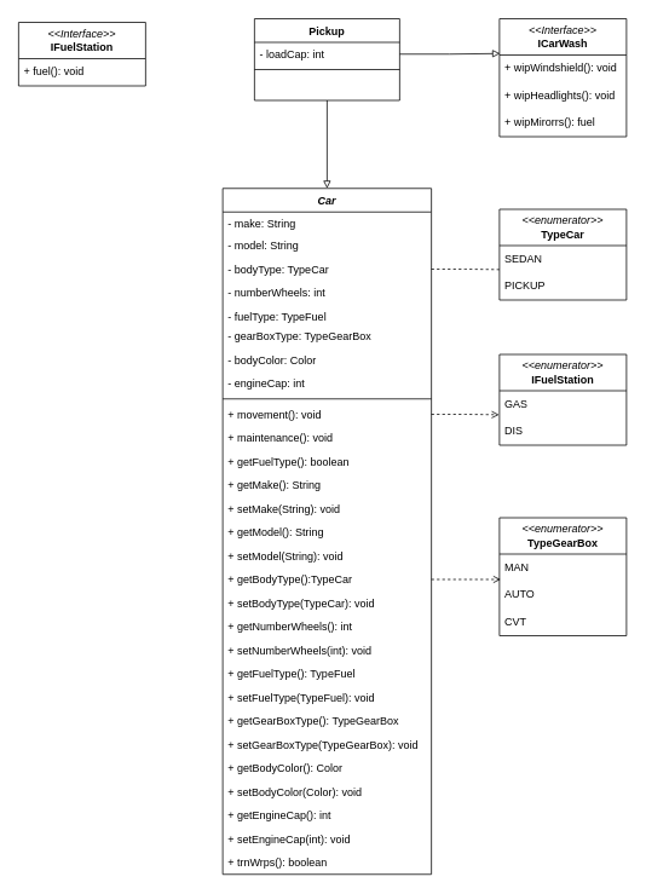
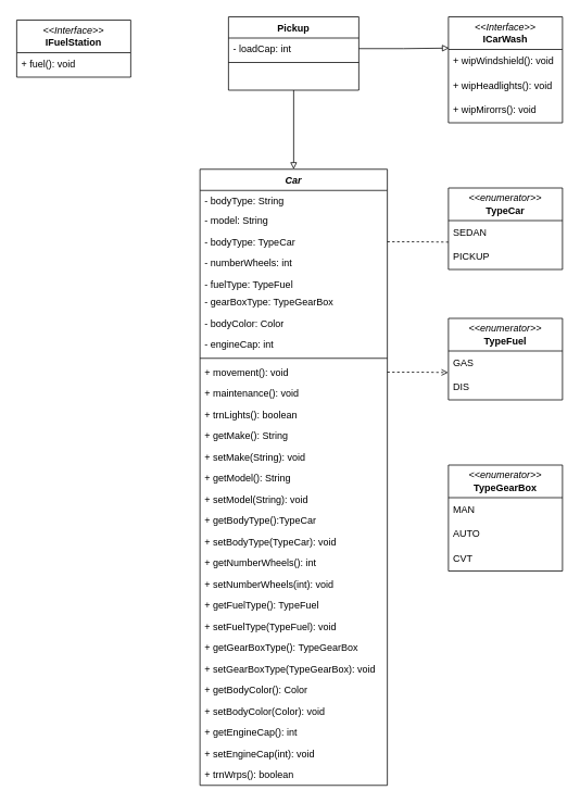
- <mxCell id="39" value="+ wipMirorrs(): fuel" style="text;strokeColor=none;fillColor=none;align=left;verticalAlign=middle;spacingLeft=4;spacingRight=4;overflow=hidden;points=[[0,0.5],[1,0.5]];portConstraint=eastwest;rotatable=0;whiteSpace=wrap;html=1;" vertex="1" parent="36"><mxGeometry y="100" width="140" height="30" as="geometry" /></mxCell>
+ <mxCell id="39" value="+ wipMirorrs(): void" style="text;strokeColor=none;fillColor=none;align=left;verticalAlign=middle;spacingLeft=4;spacingRight=4;overflow=hidden;points=[[0,0.5],[1,0.5]];portConstraint=eastwest;rotatable=0;whiteSpace=wrap;html=1;" vertex="1" parent="36"><mxGeometry y="100" width="140" height="30" as="geometry" /></mxCell>
- <mxCell id="7" value="- make: String" style="text;align=left;verticalAlign=top;spacingLeft=4;spacingRight=4;overflow=hidden;rotatable=0;points=[[0,0.5],[1,0.5]];portConstraint=eastwest;" vertex="1" parent="6"><mxGeometry y="26" width="230" height="24" as="geometry" /></mxCell>
+ <mxCell id="7" value="- bodyType: String" style="text;align=left;verticalAlign=top;spacingLeft=4;spacingRight=4;overflow=hidden;rotatable=0;points=[[0,0.5],[1,0.5]];portConstraint=eastwest;" vertex="1" parent="6"><mxGeometry y="26" width="230" height="24" as="geometry" /></mxCell>
- <mxCell id="45" value="&lt;i&gt;&amp;lt;&amp;lt;enumerator&amp;gt;&amp;gt;&lt;/i&gt;&lt;br&gt;&lt;b&gt;IFuelStation&lt;/b&gt;" style="swimlane;fontStyle=0;childLayout=stackLayout;horizontal=1;startSize=40;horizontalStack=0;resizeParent=1;resizeParentMax=0;resizeLast=0;collapsible=1;marginBottom=0;whiteSpace=wrap;html=1;" vertex="1" parent="1"><mxGeometry x="550" y="390" width="140" height="100" as="geometry" /></mxCell>
+ <mxCell id="45" value="&lt;i&gt;&amp;lt;&amp;lt;enumerator&amp;gt;&amp;gt;&lt;/i&gt;&lt;br&gt;&lt;b&gt;TypeFuel&lt;/b&gt;" style="swimlane;fontStyle=0;childLayout=stackLayout;horizontal=1;startSize=40;horizontalStack=0;resizeParent=1;resizeParentMax=0;resizeLast=0;collapsible=1;marginBottom=0;whiteSpace=wrap;html=1;" vertex="1" parent="1"><mxGeometry x="550" y="390" width="140" height="100" as="geometry" /></mxCell>
- <mxCell id="18" value="+ getFuelType(): boolean" style="text;align=left;verticalAlign=top;spacingLeft=4;spacingRight=4;overflow=hidden;rotatable=0;points=[[0,0.5],[1,0.5]];portConstraint=eastwest;" vertex="1" parent="6"><mxGeometry y="288" width="230" height="26" as="geometry" /></mxCell>
+ <mxCell id="18" value="+ trnLights(): boolean" style="text;align=left;verticalAlign=top;spacingLeft=4;spacingRight=4;overflow=hidden;rotatable=0;points=[[0,0.5],[1,0.5]];portConstraint=eastwest;" vertex="1" parent="6"><mxGeometry y="288" width="230" height="26" as="geometry" /></mxCell>
- <mxCell id="55" style="edgeStyle=orthogonalEdgeStyle;rounded=0;orthogonalLoop=1;jettySize=auto;html=1;entryX=0.01;entryY=0.933;entryDx=0;entryDy=0;entryPerimeter=0;dashed=1;endArrow=open;endFill=0;" edge="1" parent="1" source="23" target="49"><mxGeometry relative="1" as="geometry" /></mxCell>
